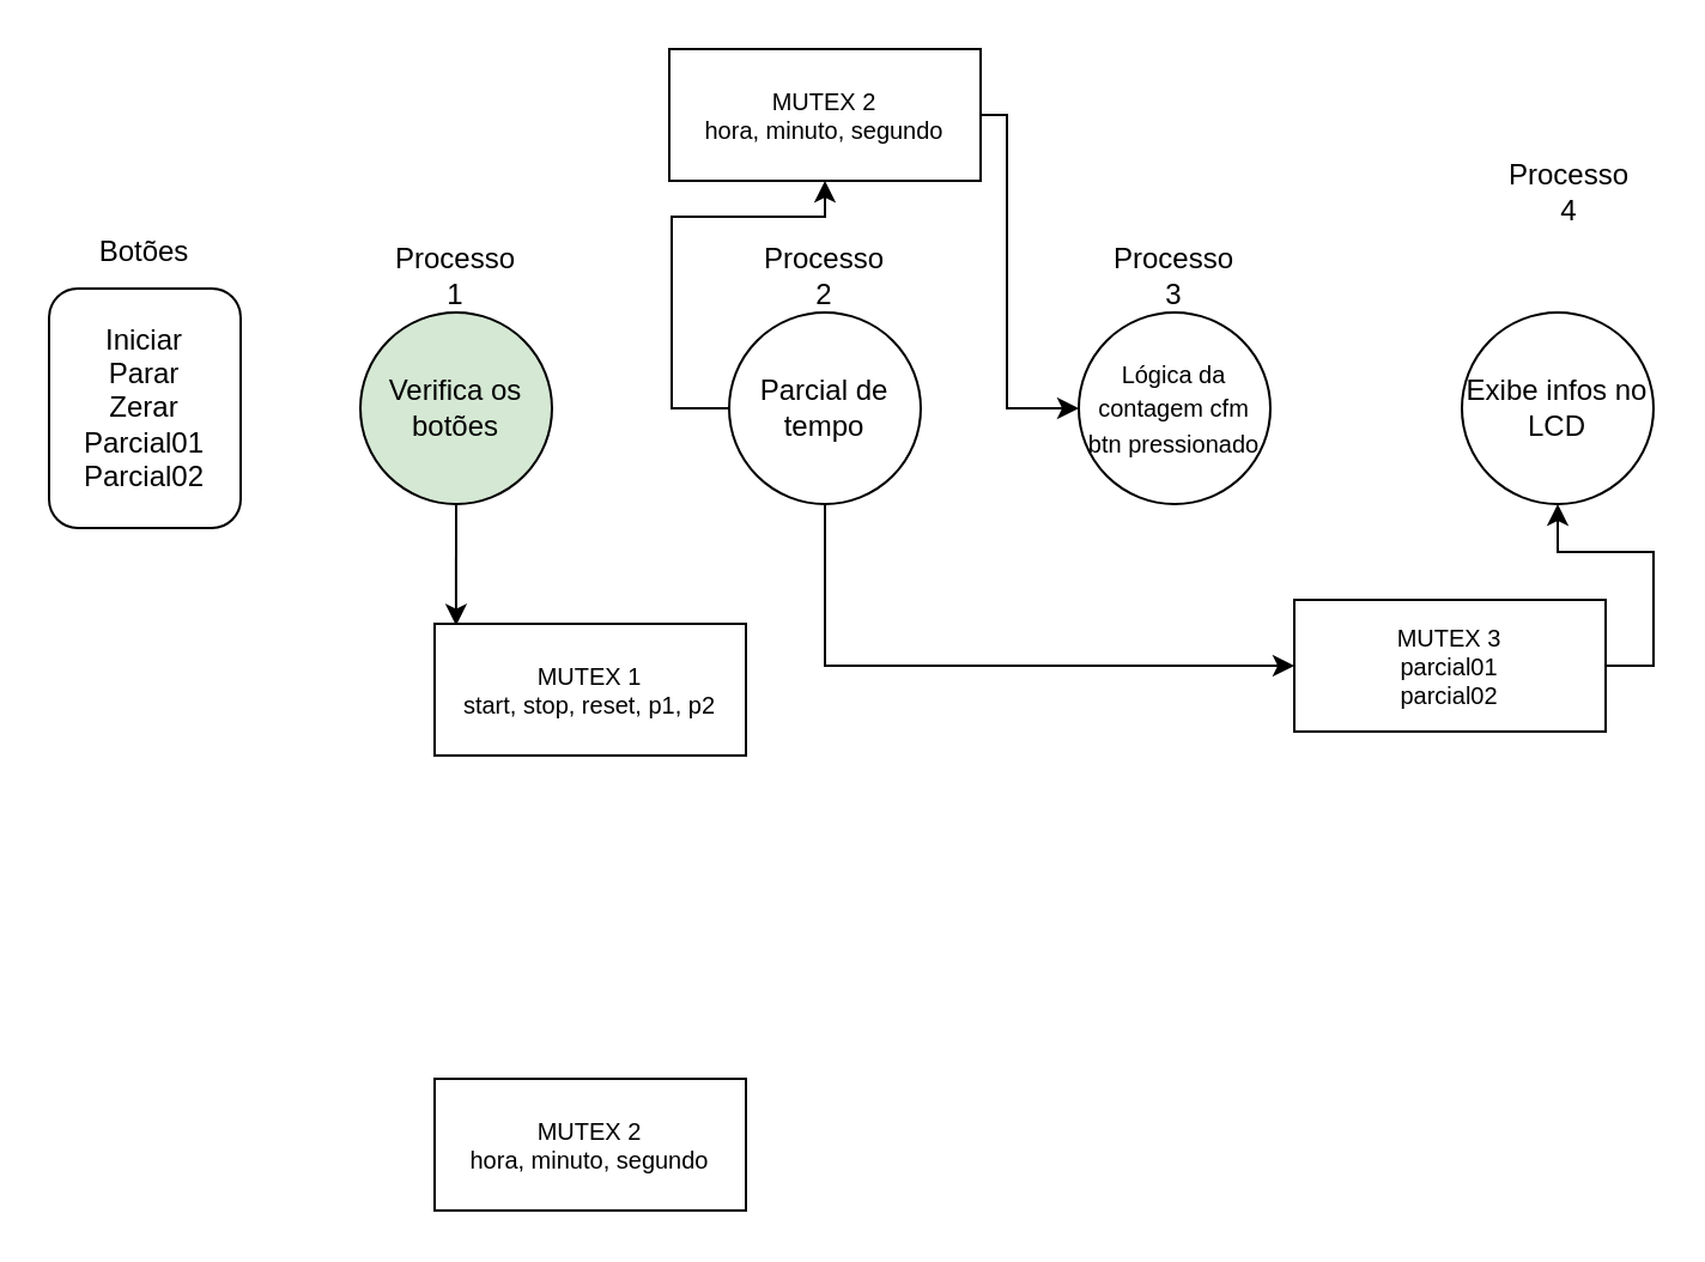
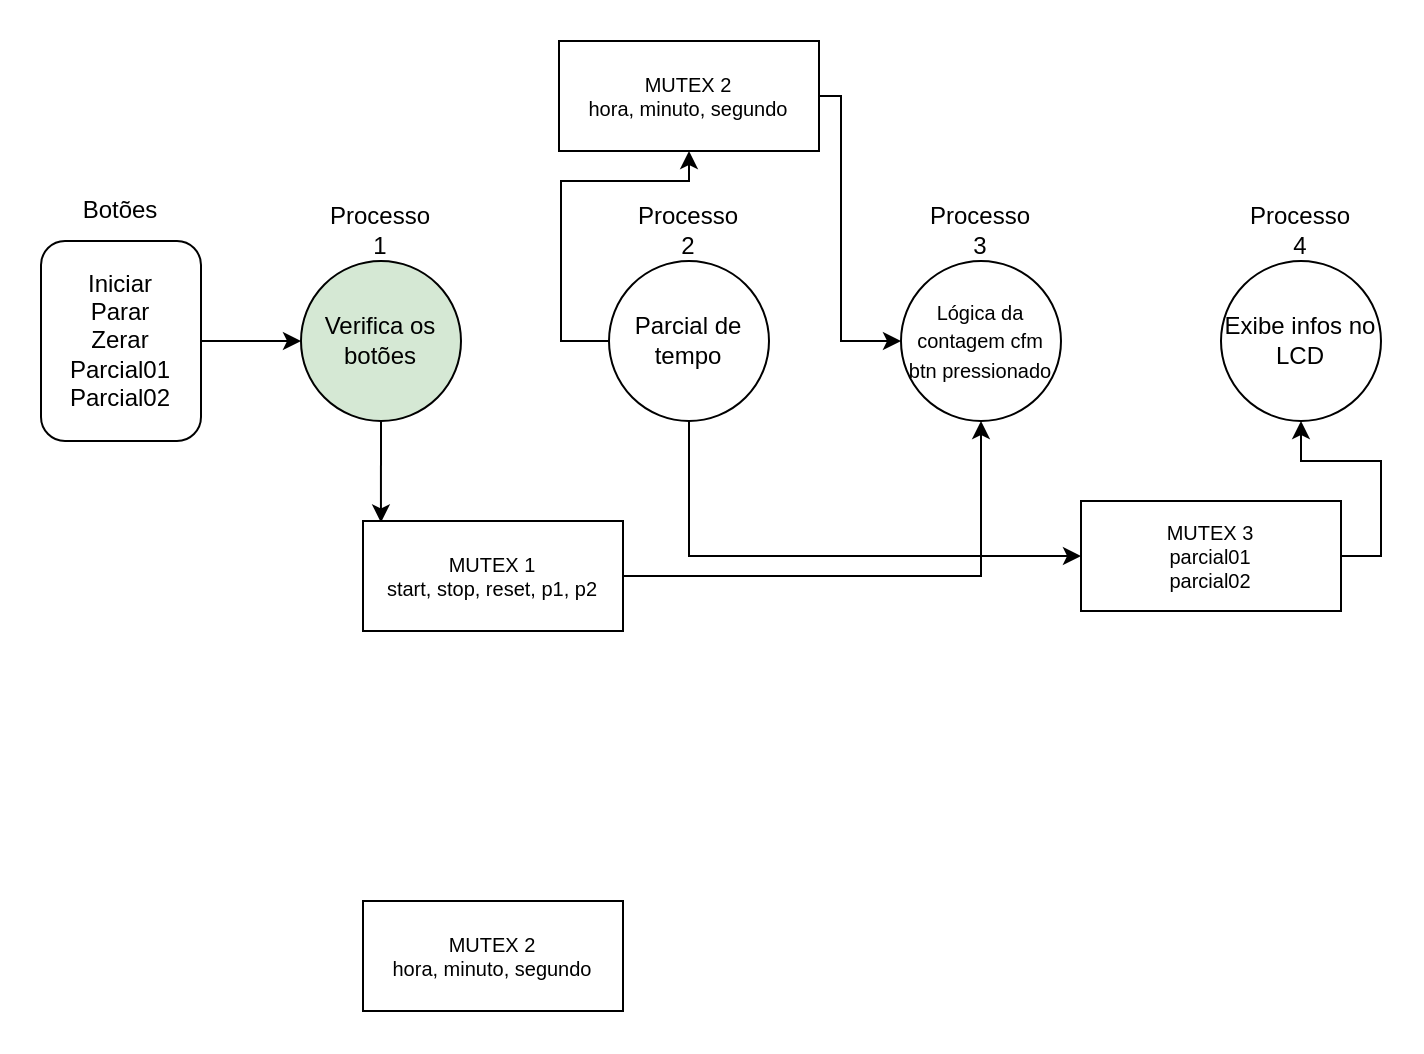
- <mxCell id="10" value="Processo 4" style="text;html=1;strokeColor=none;fillColor=none;align=center;verticalAlign=middle;whiteSpace=wrap;rounded=0;" vertex="1" parent="1"><mxGeometry x="625" y="65" width="60" height="30" as="geometry" /></mxCell>
+ <mxCell id="10" value="Processo 4" style="text;html=1;strokeColor=none;fillColor=none;align=center;verticalAlign=middle;whiteSpace=wrap;rounded=0;" vertex="1" parent="1"><mxGeometry x="620" y="100" width="60" height="30" as="geometry" /></mxCell>
+ <mxCell id="11" style="edgeStyle=orthogonalEdgeStyle;rounded=0;orthogonalLoop=1;jettySize=auto;html=1;" edge="1" parent="1" source="12" target="3"><mxGeometry relative="1" as="geometry" /></mxCell>
+ <mxCell id="16" style="edgeStyle=orthogonalEdgeStyle;rounded=0;orthogonalLoop=1;jettySize=auto;html=1;exitX=1;exitY=0.5;exitDx=0;exitDy=0;entryX=0.5;entryY=1;entryDx=0;entryDy=0;fontSize=10;" edge="1" parent="1" source="17" target="14"><mxGeometry relative="1" as="geometry" /></mxCell>
